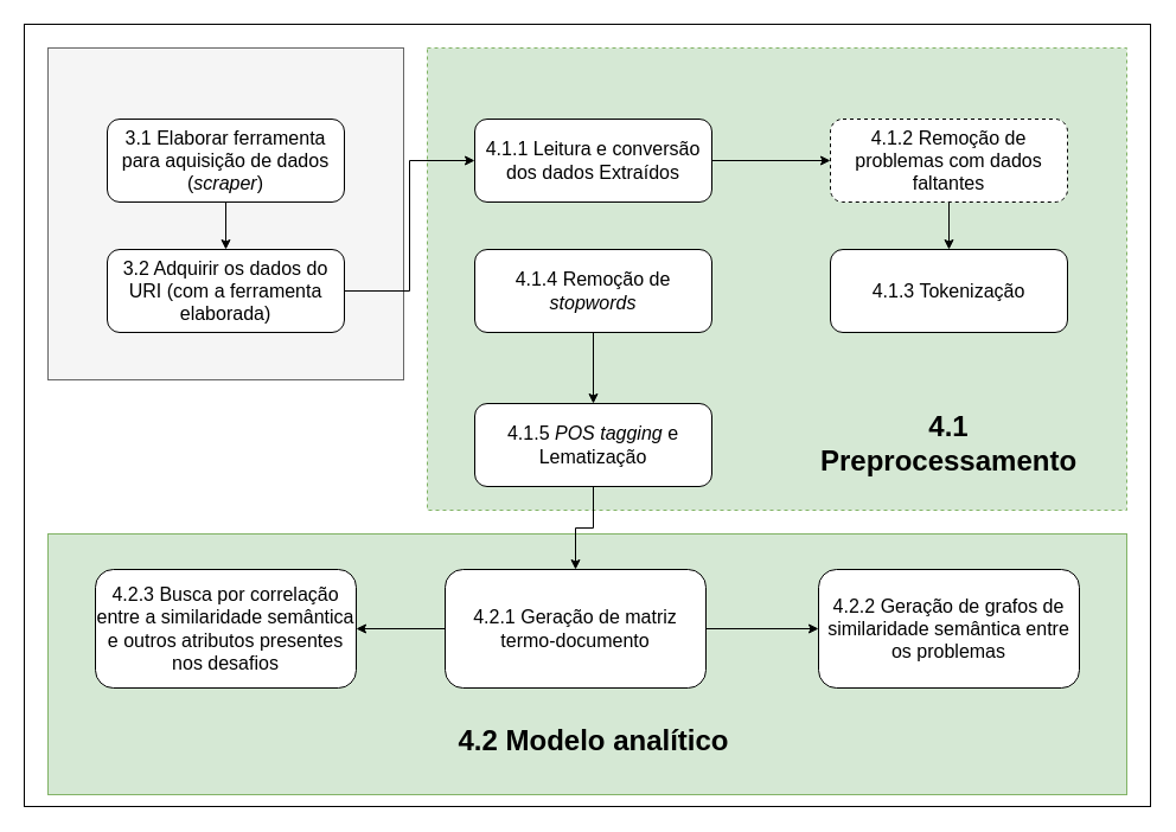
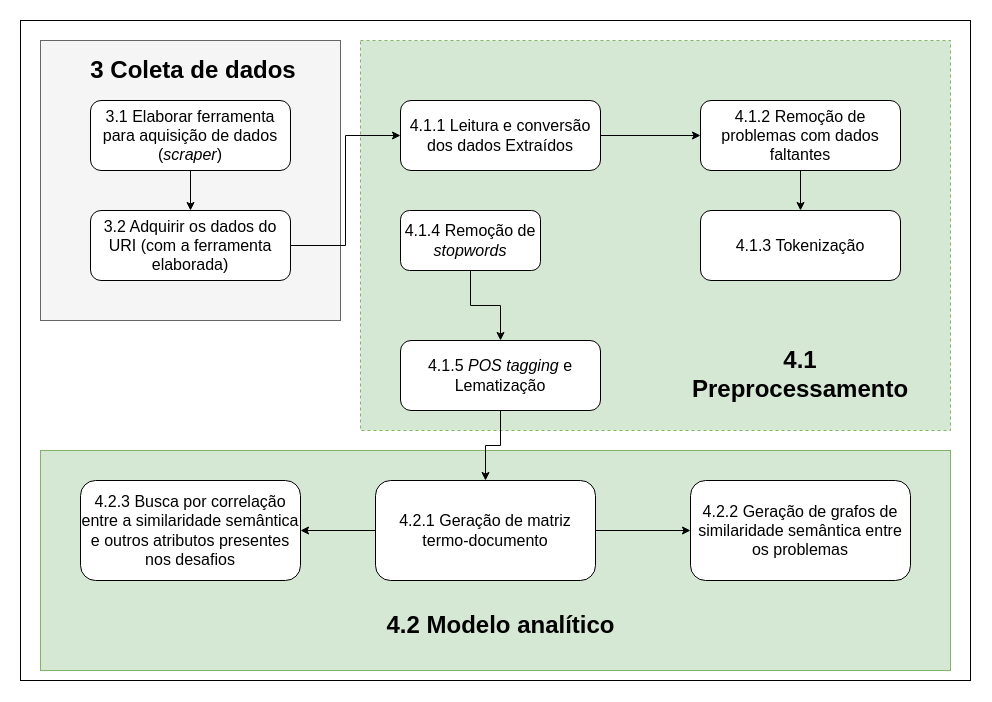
+ <mxCell id="19" value="3 Coleta de dados" style="text;html=1;strokeColor=none;fillColor=none;align=center;verticalAlign=middle;whiteSpace=wrap;rounded=0;fontSize=24;fontStyle=1" parent="1" vertex="1"><mxGeometry x="87.5" y="60" width="210" height="20" as="geometry" /></mxCell>
- <mxCell id="13" value="4.1.2 Remoção de problemas com dados faltantes" style="rounded=1;whiteSpace=wrap;html=1;fontSize=16;dashed=1;" parent="1" vertex="1"><mxGeometry x="700" y="100" width="200" height="70" as="geometry" /></mxCell>
+ <mxCell id="13" value="4.1.2 Remoção de problemas com dados faltantes" style="rounded=1;whiteSpace=wrap;html=1;fontSize=16;" parent="1" vertex="1"><mxGeometry x="700" y="100" width="200" height="70" as="geometry" /></mxCell>
- <mxCell id="16" value="4.1.4 Remoção de &lt;i&gt;stopwords&lt;/i&gt;" style="rounded=1;whiteSpace=wrap;html=1;fontSize=16;" parent="1" vertex="1"><mxGeometry x="400" y="210" width="200" height="70" as="geometry" /></mxCell>
+ <mxCell id="16" value="4.1.4 Remoção de &lt;i&gt;stopwords&lt;/i&gt;" style="rounded=1;whiteSpace=wrap;html=1;fontSize=16;" parent="1" vertex="1"><mxGeometry x="400" y="210" width="140" height="60" as="geometry" /></mxCell>
